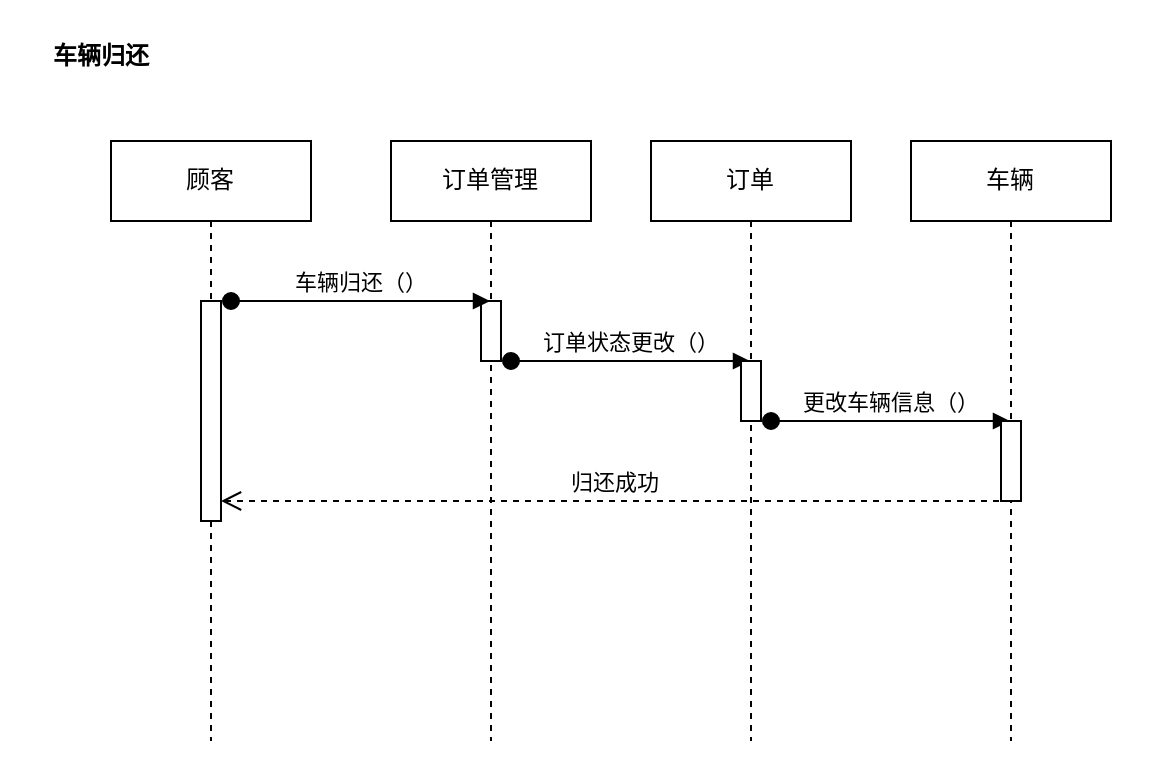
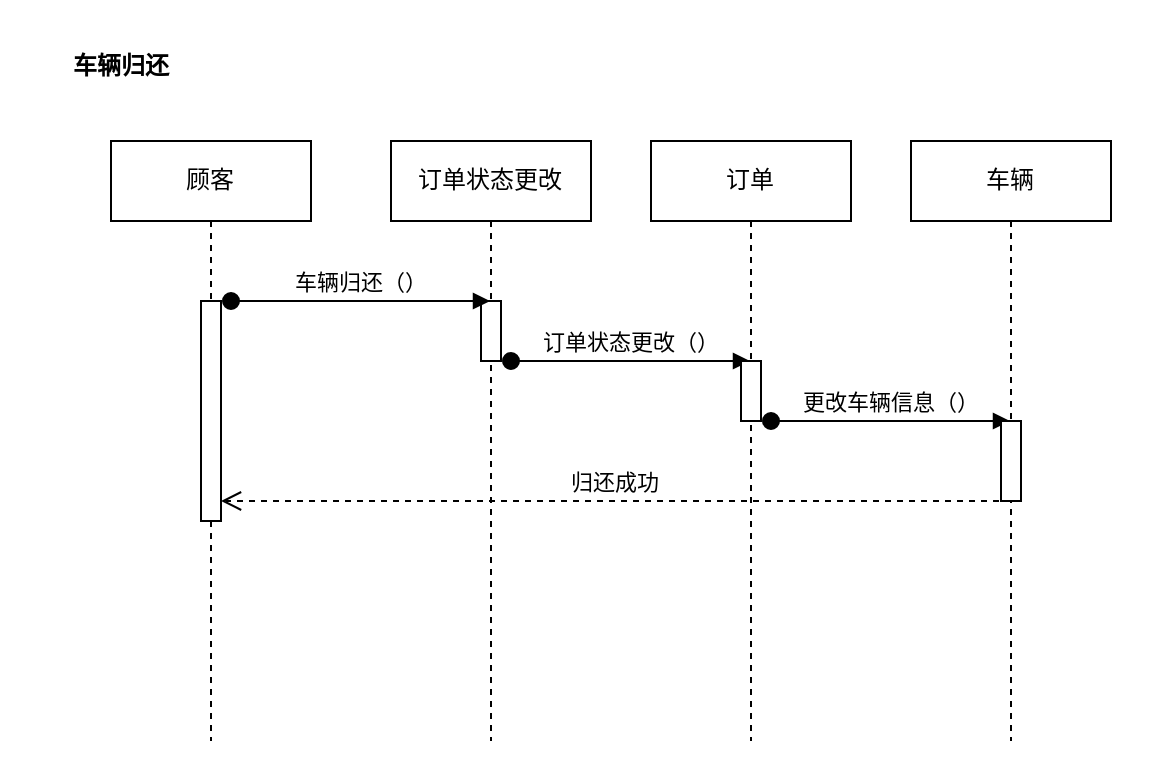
- <mxCell id="14" value="车辆归还" style="text;align=center;fontStyle=1;verticalAlign=middle;spacingLeft=3;spacingRight=3;strokeColor=none;rotatable=0;points=[[0,0.5],[1,0.5]];portConstraint=eastwest;html=1;" vertex="1" parent="1"><mxGeometry x="10" y="15" width="80" height="26" as="geometry" /></mxCell>
+ <mxCell id="14" value="车辆归还" style="text;align=center;fontStyle=1;verticalAlign=middle;spacingLeft=3;spacingRight=3;strokeColor=none;rotatable=0;points=[[0,0.5],[1,0.5]];portConstraint=eastwest;html=1;" vertex="1" parent="1"><mxGeometry x="20" y="20" width="80" height="26" as="geometry" /></mxCell>
- <mxCell id="4" value="订单管理" style="shape=umlLifeline;perimeter=lifelinePerimeter;whiteSpace=wrap;html=1;container=1;dropTarget=0;collapsible=0;recursiveResize=0;outlineConnect=0;portConstraint=eastwest;newEdgeStyle={&quot;curved&quot;:0,&quot;rounded&quot;:0};" vertex="1" parent="1"><mxGeometry x="195" y="70" width="100" height="300" as="geometry" /></mxCell>
+ <mxCell id="4" value="订单状态更改" style="shape=umlLifeline;perimeter=lifelinePerimeter;whiteSpace=wrap;html=1;container=1;dropTarget=0;collapsible=0;recursiveResize=0;outlineConnect=0;portConstraint=eastwest;newEdgeStyle={&quot;curved&quot;:0,&quot;rounded&quot;:0};" vertex="1" parent="1"><mxGeometry x="195" y="70" width="100" height="300" as="geometry" /></mxCell>
